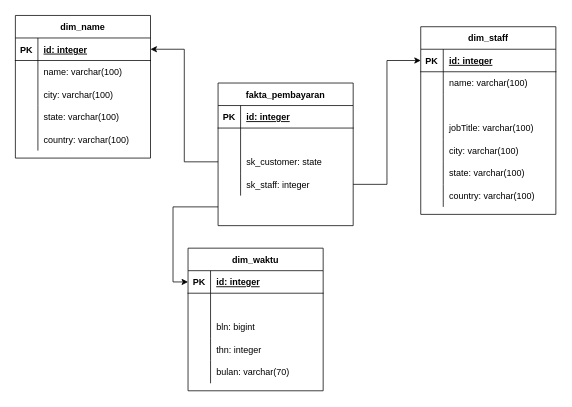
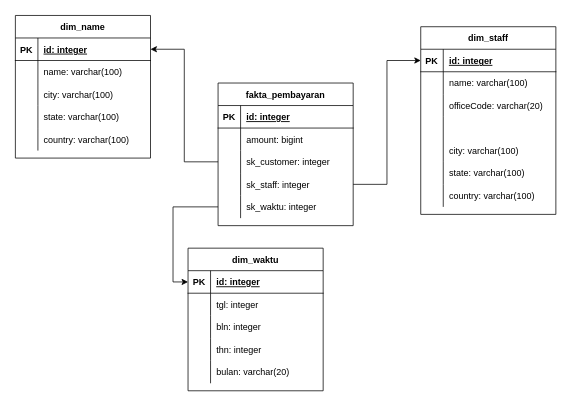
+ <mxCell id="44" value="officeCode: varchar(20)" style="shape=partialRectangle;connectable=0;fillColor=none;top=0;left=0;bottom=0;right=0;align=left;spacingLeft=6;overflow=hidden;" vertex="1" parent="42"><mxGeometry x="30" width="150" height="30" as="geometry" /></mxCell>
- <mxCell id="47" value="jobTitle: varchar(100)" style="shape=partialRectangle;connectable=0;fillColor=none;top=0;left=0;bottom=0;right=0;align=left;spacingLeft=6;overflow=hidden;" vertex="1" parent="45"><mxGeometry x="30" width="150" height="30" as="geometry" /></mxCell>
+ <mxCell id="8" value="amount: bigint" style="shape=partialRectangle;connectable=0;fillColor=none;top=0;left=0;bottom=0;right=0;align=left;spacingLeft=6;overflow=hidden;" vertex="1" parent="6"><mxGeometry x="30" width="150" height="30" as="geometry" /></mxCell>
- <mxCell id="11" value="sk_customer: state" style="shape=partialRectangle;connectable=0;fillColor=none;top=0;left=0;bottom=0;right=0;align=left;spacingLeft=6;overflow=hidden;" vertex="1" parent="9"><mxGeometry x="30" width="150" height="30" as="geometry" /></mxCell>
+ <mxCell id="11" value="sk_customer: integer" style="shape=partialRectangle;connectable=0;fillColor=none;top=0;left=0;bottom=0;right=0;align=left;spacingLeft=6;overflow=hidden;" vertex="1" parent="9"><mxGeometry x="30" width="150" height="30" as="geometry" /></mxCell>
+ <mxCell id="17" value="sk_waktu: integer" style="shape=partialRectangle;connectable=0;fillColor=none;top=0;left=0;bottom=0;right=0;align=left;spacingLeft=6;overflow=hidden;" vertex="1" parent="15"><mxGeometry x="30" width="150" height="30" as="geometry" /></mxCell>
+ <mxCell id="64" value="tgl: integer" style="shape=partialRectangle;connectable=0;fillColor=none;top=0;left=0;bottom=0;right=0;align=left;spacingLeft=6;overflow=hidden;" vertex="1" parent="62"><mxGeometry x="30" width="150" height="30" as="geometry" /></mxCell>
- <mxCell id="67" value="bln: bigint" style="shape=partialRectangle;connectable=0;fillColor=none;top=0;left=0;bottom=0;right=0;align=left;spacingLeft=6;overflow=hidden;" vertex="1" parent="65"><mxGeometry x="30" width="150" height="30" as="geometry" /></mxCell>
+ <mxCell id="67" value="bln: integer" style="shape=partialRectangle;connectable=0;fillColor=none;top=0;left=0;bottom=0;right=0;align=left;spacingLeft=6;overflow=hidden;" vertex="1" parent="65"><mxGeometry x="30" width="150" height="30" as="geometry" /></mxCell>
- <mxCell id="73" value="bulan: varchar(70)" style="shape=partialRectangle;connectable=0;fillColor=none;top=0;left=0;bottom=0;right=0;align=left;spacingLeft=6;overflow=hidden;" vertex="1" parent="71"><mxGeometry x="30" width="150" height="30" as="geometry" /></mxCell>
+ <mxCell id="73" value="bulan: varchar(20)" style="shape=partialRectangle;connectable=0;fillColor=none;top=0;left=0;bottom=0;right=0;align=left;spacingLeft=6;overflow=hidden;" vertex="1" parent="71"><mxGeometry x="30" width="150" height="30" as="geometry" /></mxCell>
